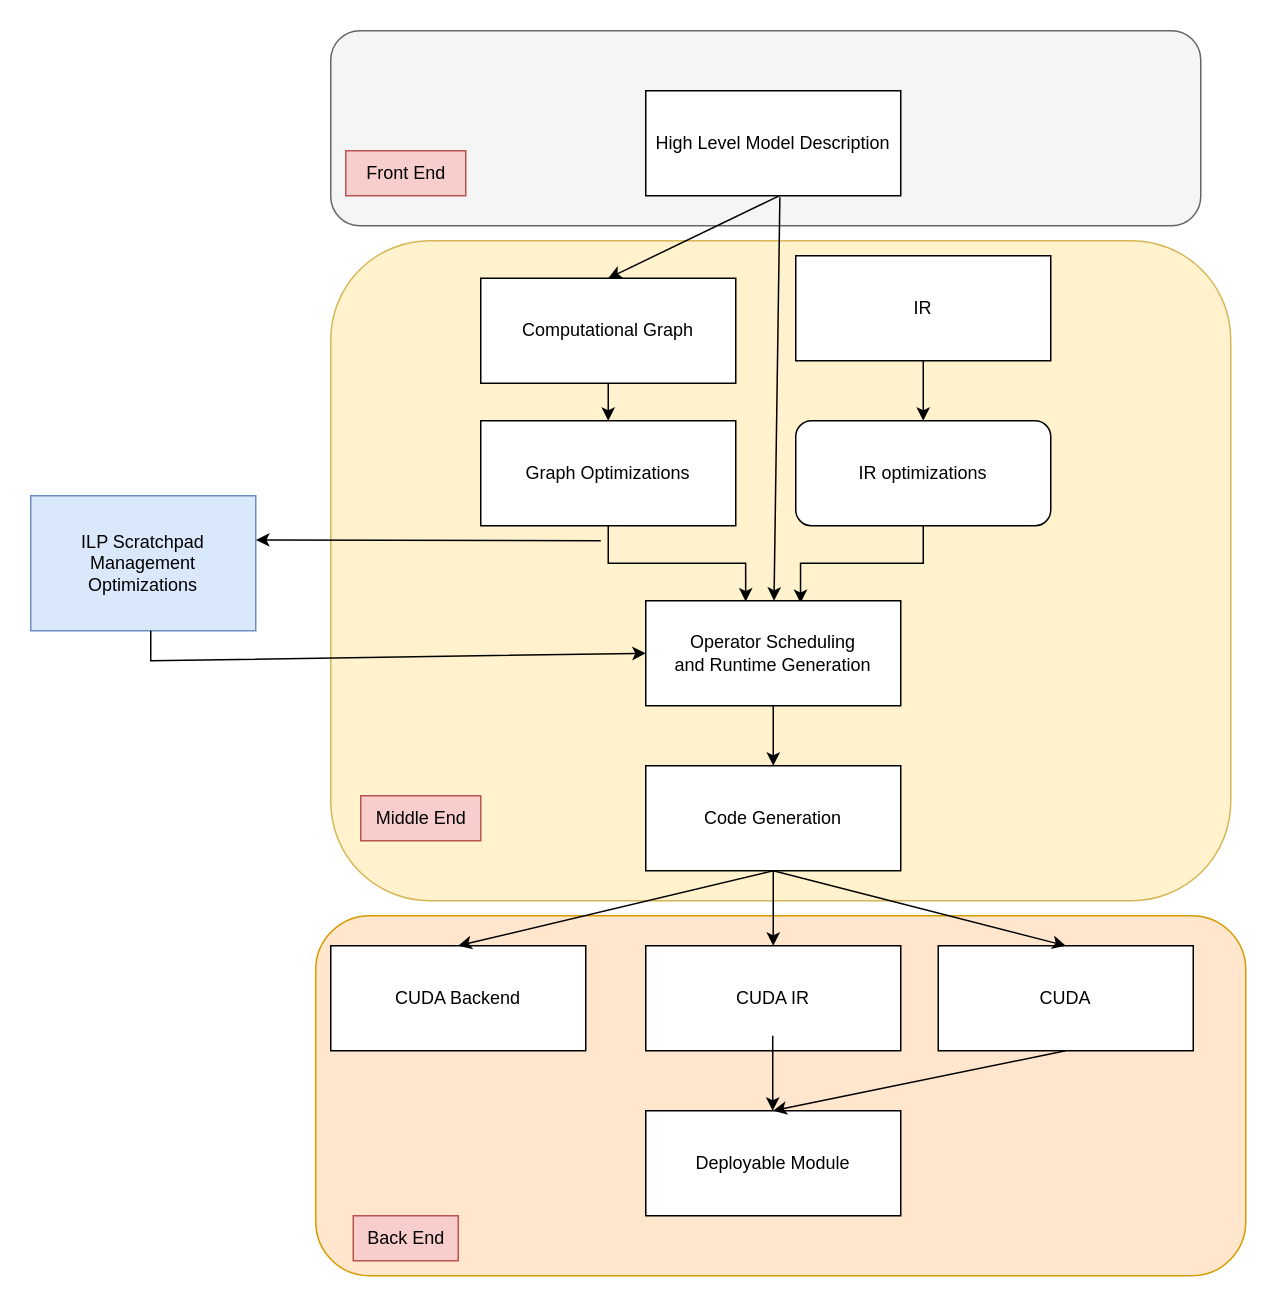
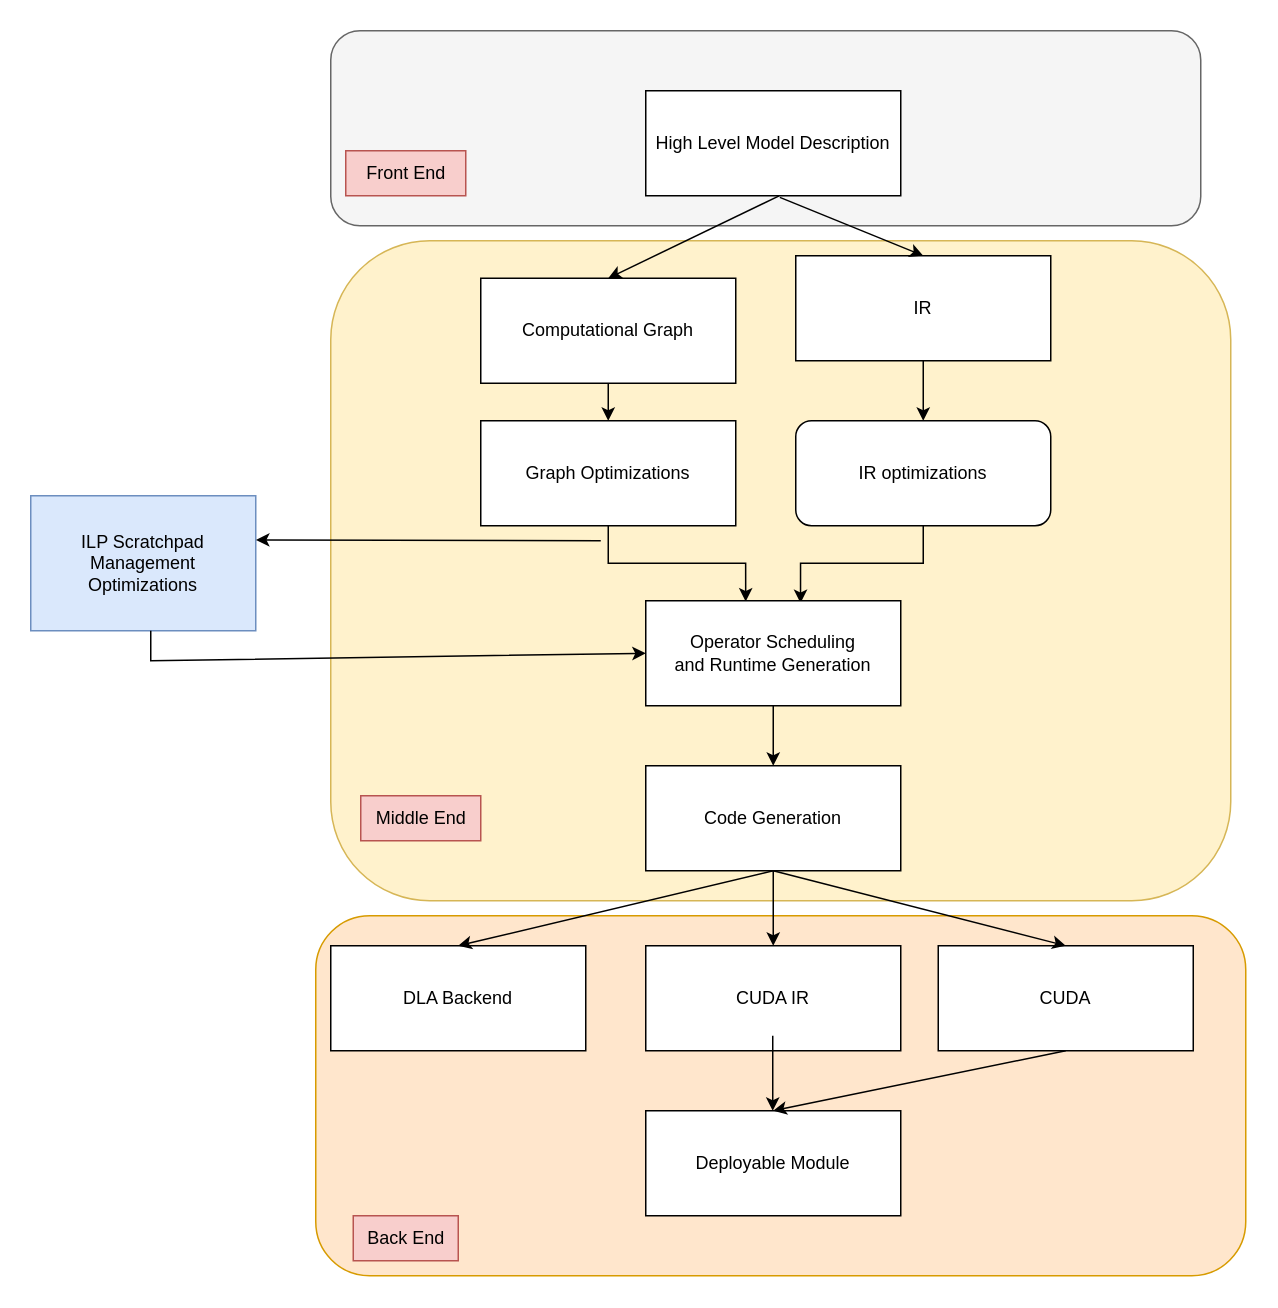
- <mxCell id="28" value="" style="endArrow=classic;html=1;rounded=0;exitX=0.526;exitY=1.015;exitDx=0;exitDy=0;exitPerimeter=0;" parent="1" source="5" target="15" edge="1"><mxGeometry width="50" height="50" relative="1" as="geometry"><mxPoint x="529" y="140" as="sourcePoint" /><mxPoint x="415" y="180" as="targetPoint" /></mxGeometry></mxCell>
+ <mxCell id="28" value="" style="endArrow=classic;html=1;rounded=0;exitX=0.526;exitY=1.015;exitDx=0;exitDy=0;exitPerimeter=0;entryX=0.5;entryY=0;entryDx=0;entryDy=0;" parent="1" source="5" target="9" edge="1"><mxGeometry width="50" height="50" relative="1" as="geometry"><mxPoint x="529" y="140" as="sourcePoint" /><mxPoint x="415" y="180" as="targetPoint" /></mxGeometry></mxCell>
- <mxCell id="19" value="CUDA Backend" style="rounded=0;whiteSpace=wrap;html=1;" parent="1" vertex="1"><mxGeometry x="220" y="630" width="170" height="70" as="geometry" /></mxCell>
+ <mxCell id="19" value="DLA Backend" style="rounded=0;whiteSpace=wrap;html=1;" parent="1" vertex="1"><mxGeometry x="220" y="630" width="170" height="70" as="geometry" /></mxCell>
